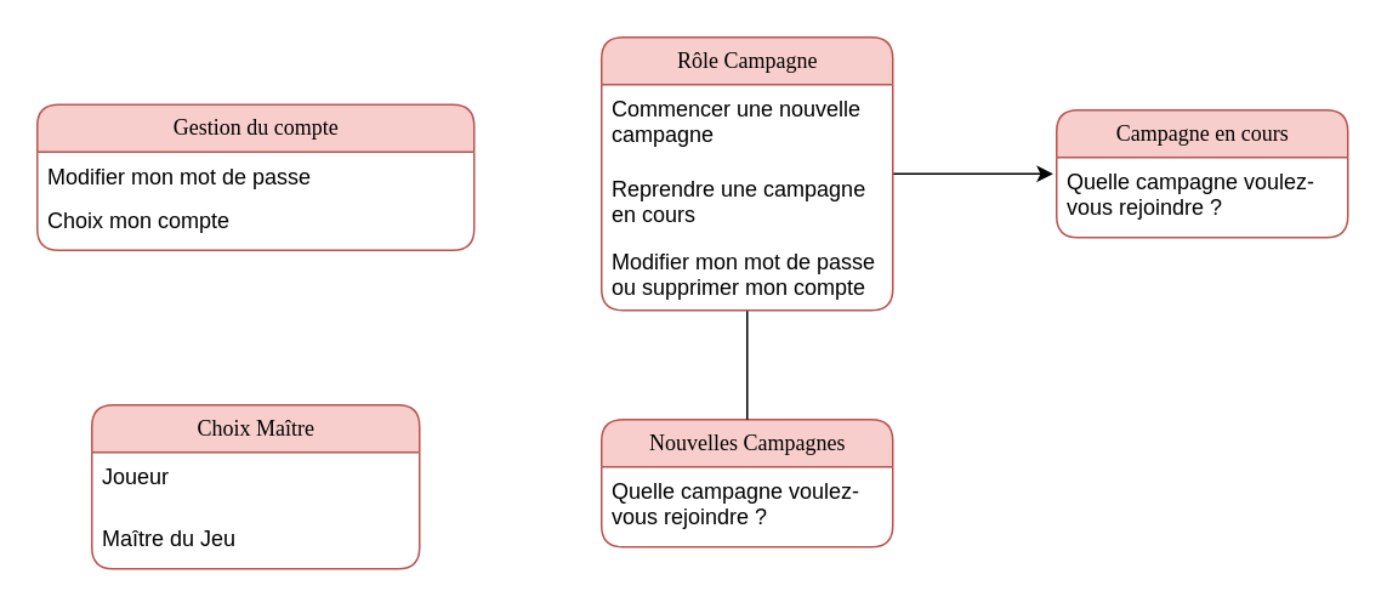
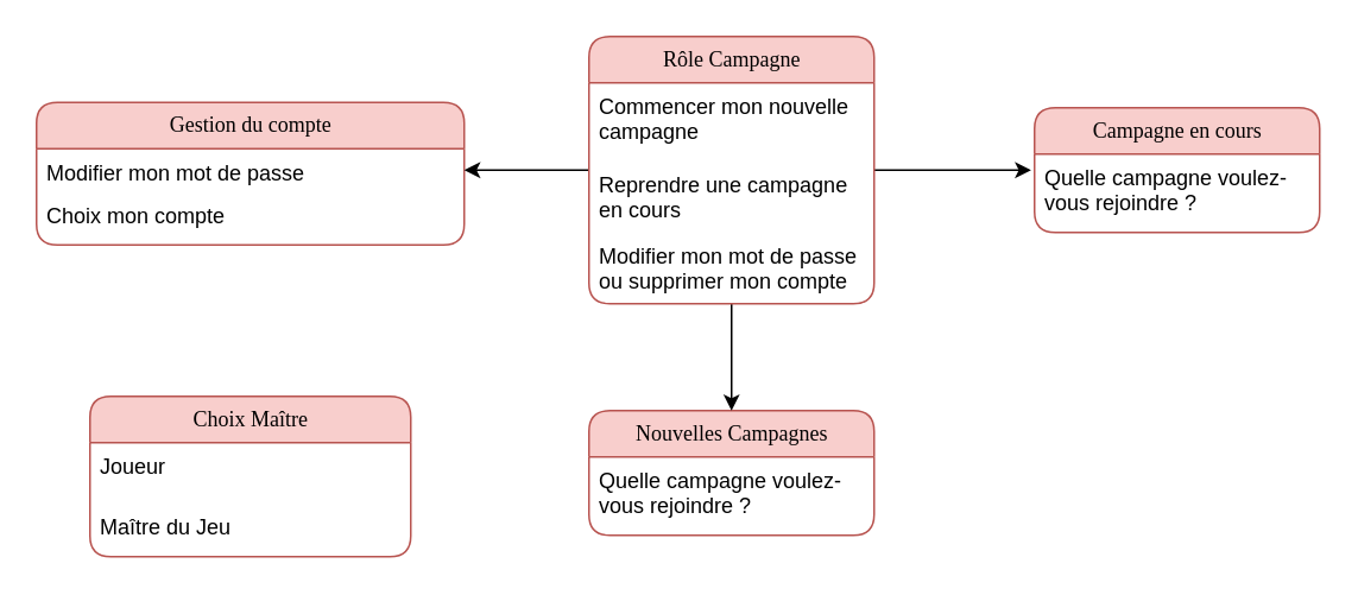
- <mxCell id="16" value="Commencer une nouvelle campagne" style="text;html=1;strokeColor=none;fillColor=none;spacingLeft=4;spacingRight=4;whiteSpace=wrap;overflow=hidden;rotatable=0;points=[[0,0.5],[1,0.5]];portConstraint=eastwest;" vertex="1" parent="15"><mxGeometry y="26" width="160" height="44" as="geometry" /></mxCell>
+ <mxCell id="16" value="Commencer mon nouvelle campagne" style="text;html=1;strokeColor=none;fillColor=none;spacingLeft=4;spacingRight=4;whiteSpace=wrap;overflow=hidden;rotatable=0;points=[[0,0.5],[1,0.5]];portConstraint=eastwest;" vertex="1" parent="15"><mxGeometry y="26" width="160" height="44" as="geometry" /></mxCell>
+ <mxCell id="13" style="edgeStyle=orthogonalEdgeStyle;rounded=0;orthogonalLoop=1;jettySize=auto;html=1;entryX=1;entryY=0.5;entryDx=0;entryDy=0;" edge="1" parent="1" source="15" target="5"><mxGeometry relative="1" as="geometry" /></mxCell>
- <mxCell id="14" style="edgeStyle=orthogonalEdgeStyle;rounded=0;orthogonalLoop=1;jettySize=auto;html=1;entryX=0.5;entryY=0;entryDx=0;entryDy=0;endArrow=none;" edge="1" parent="1" source="15" target="7"><mxGeometry relative="1" as="geometry" /></mxCell>
+ <mxCell id="14" style="edgeStyle=orthogonalEdgeStyle;rounded=0;orthogonalLoop=1;jettySize=auto;html=1;entryX=0.5;entryY=0;entryDx=0;entryDy=0;" edge="1" parent="1" source="15" target="7"><mxGeometry relative="1" as="geometry" /></mxCell>
